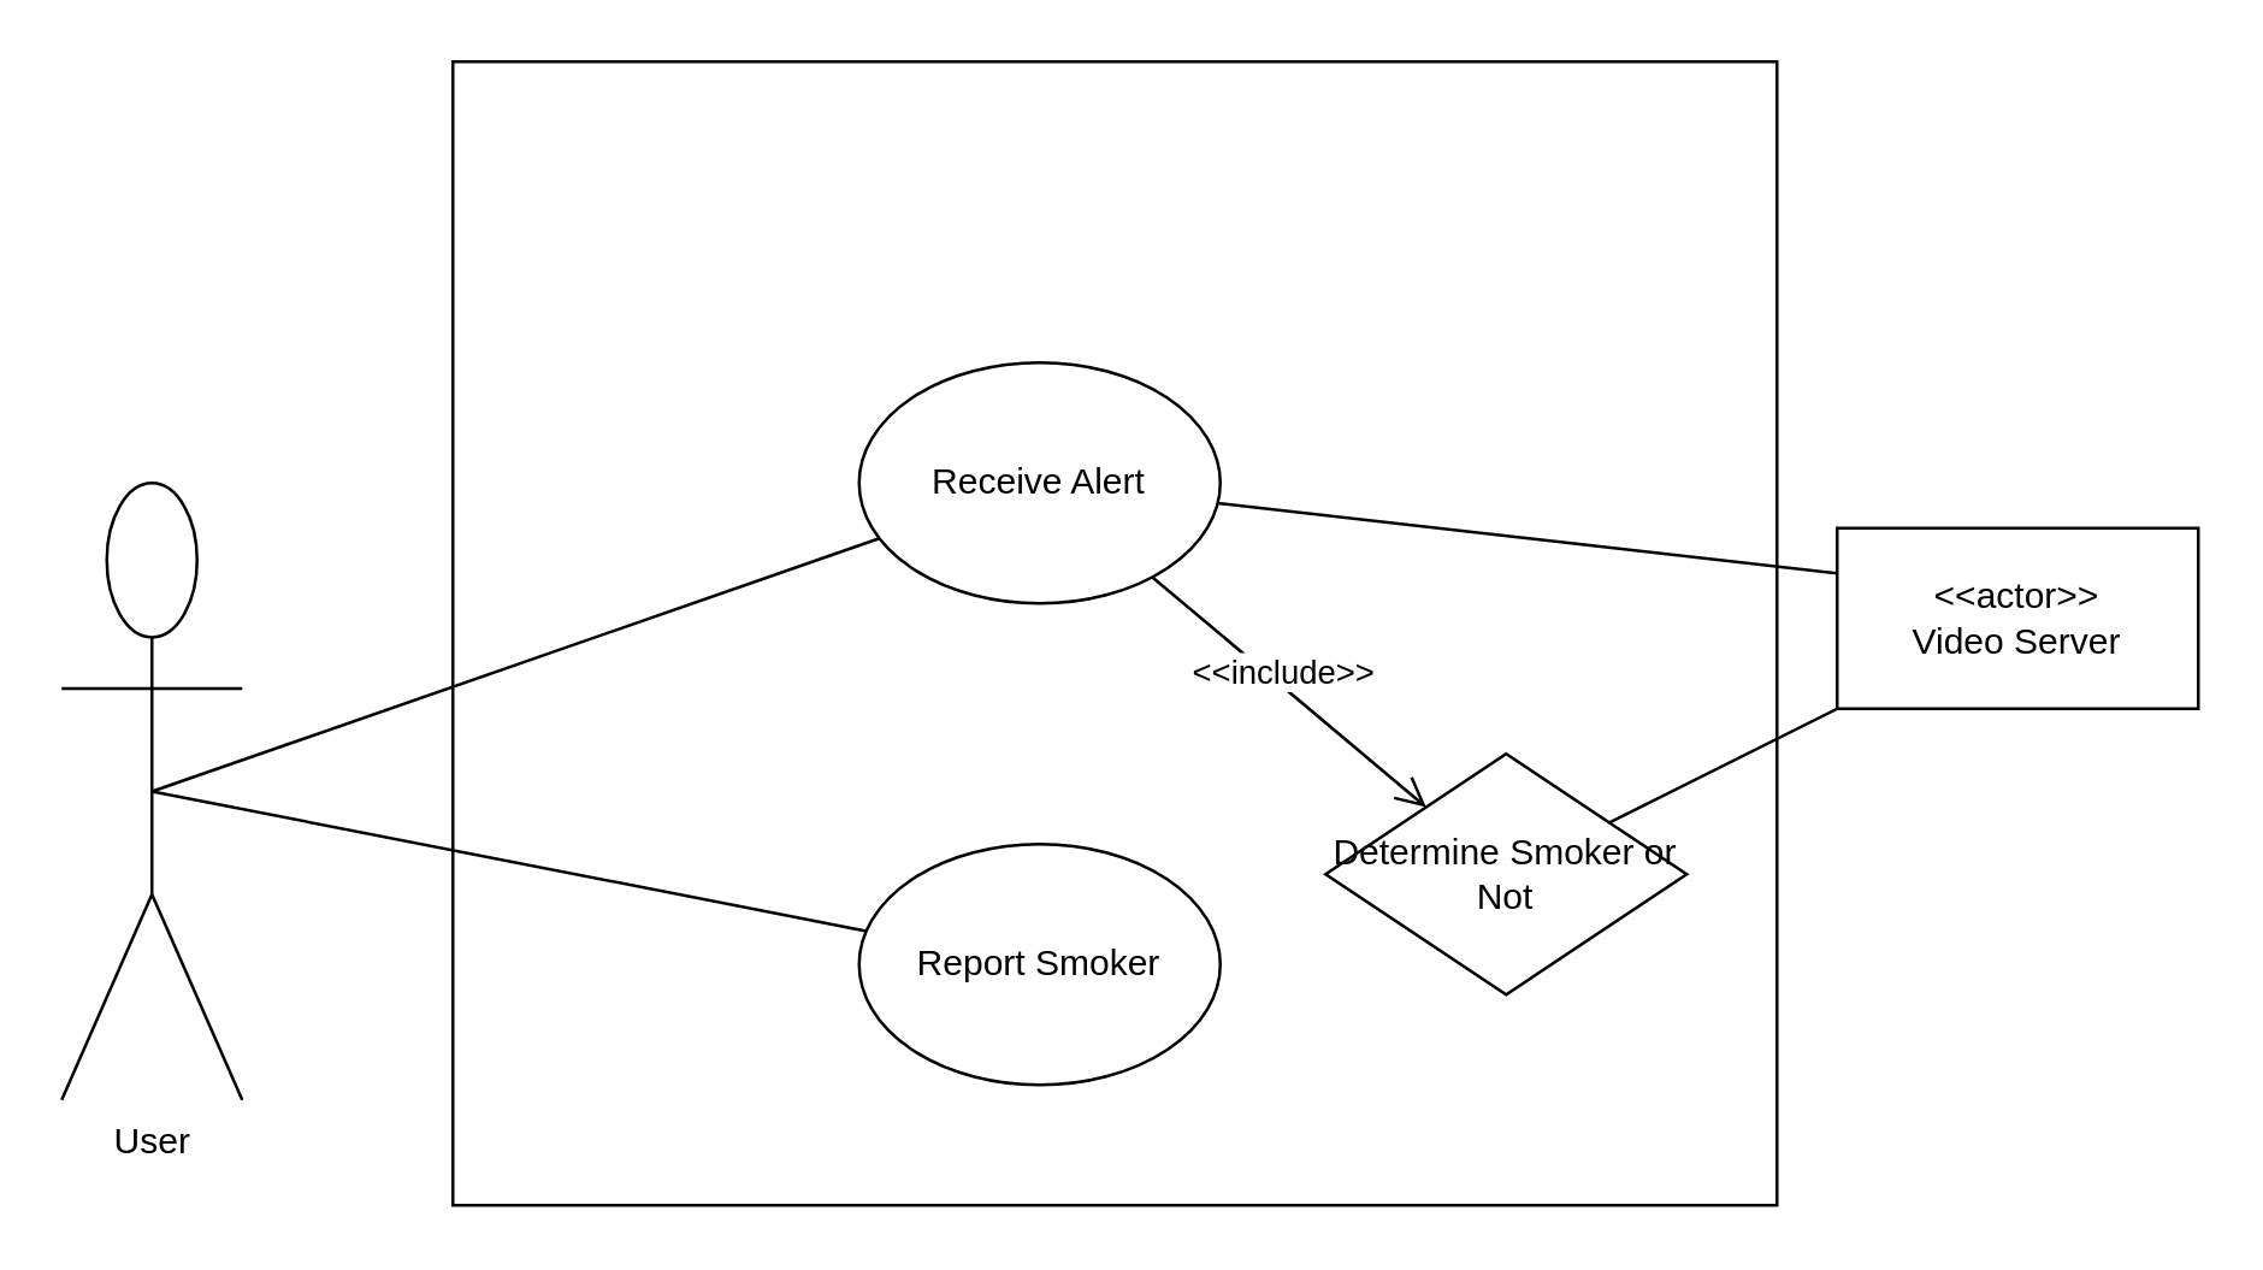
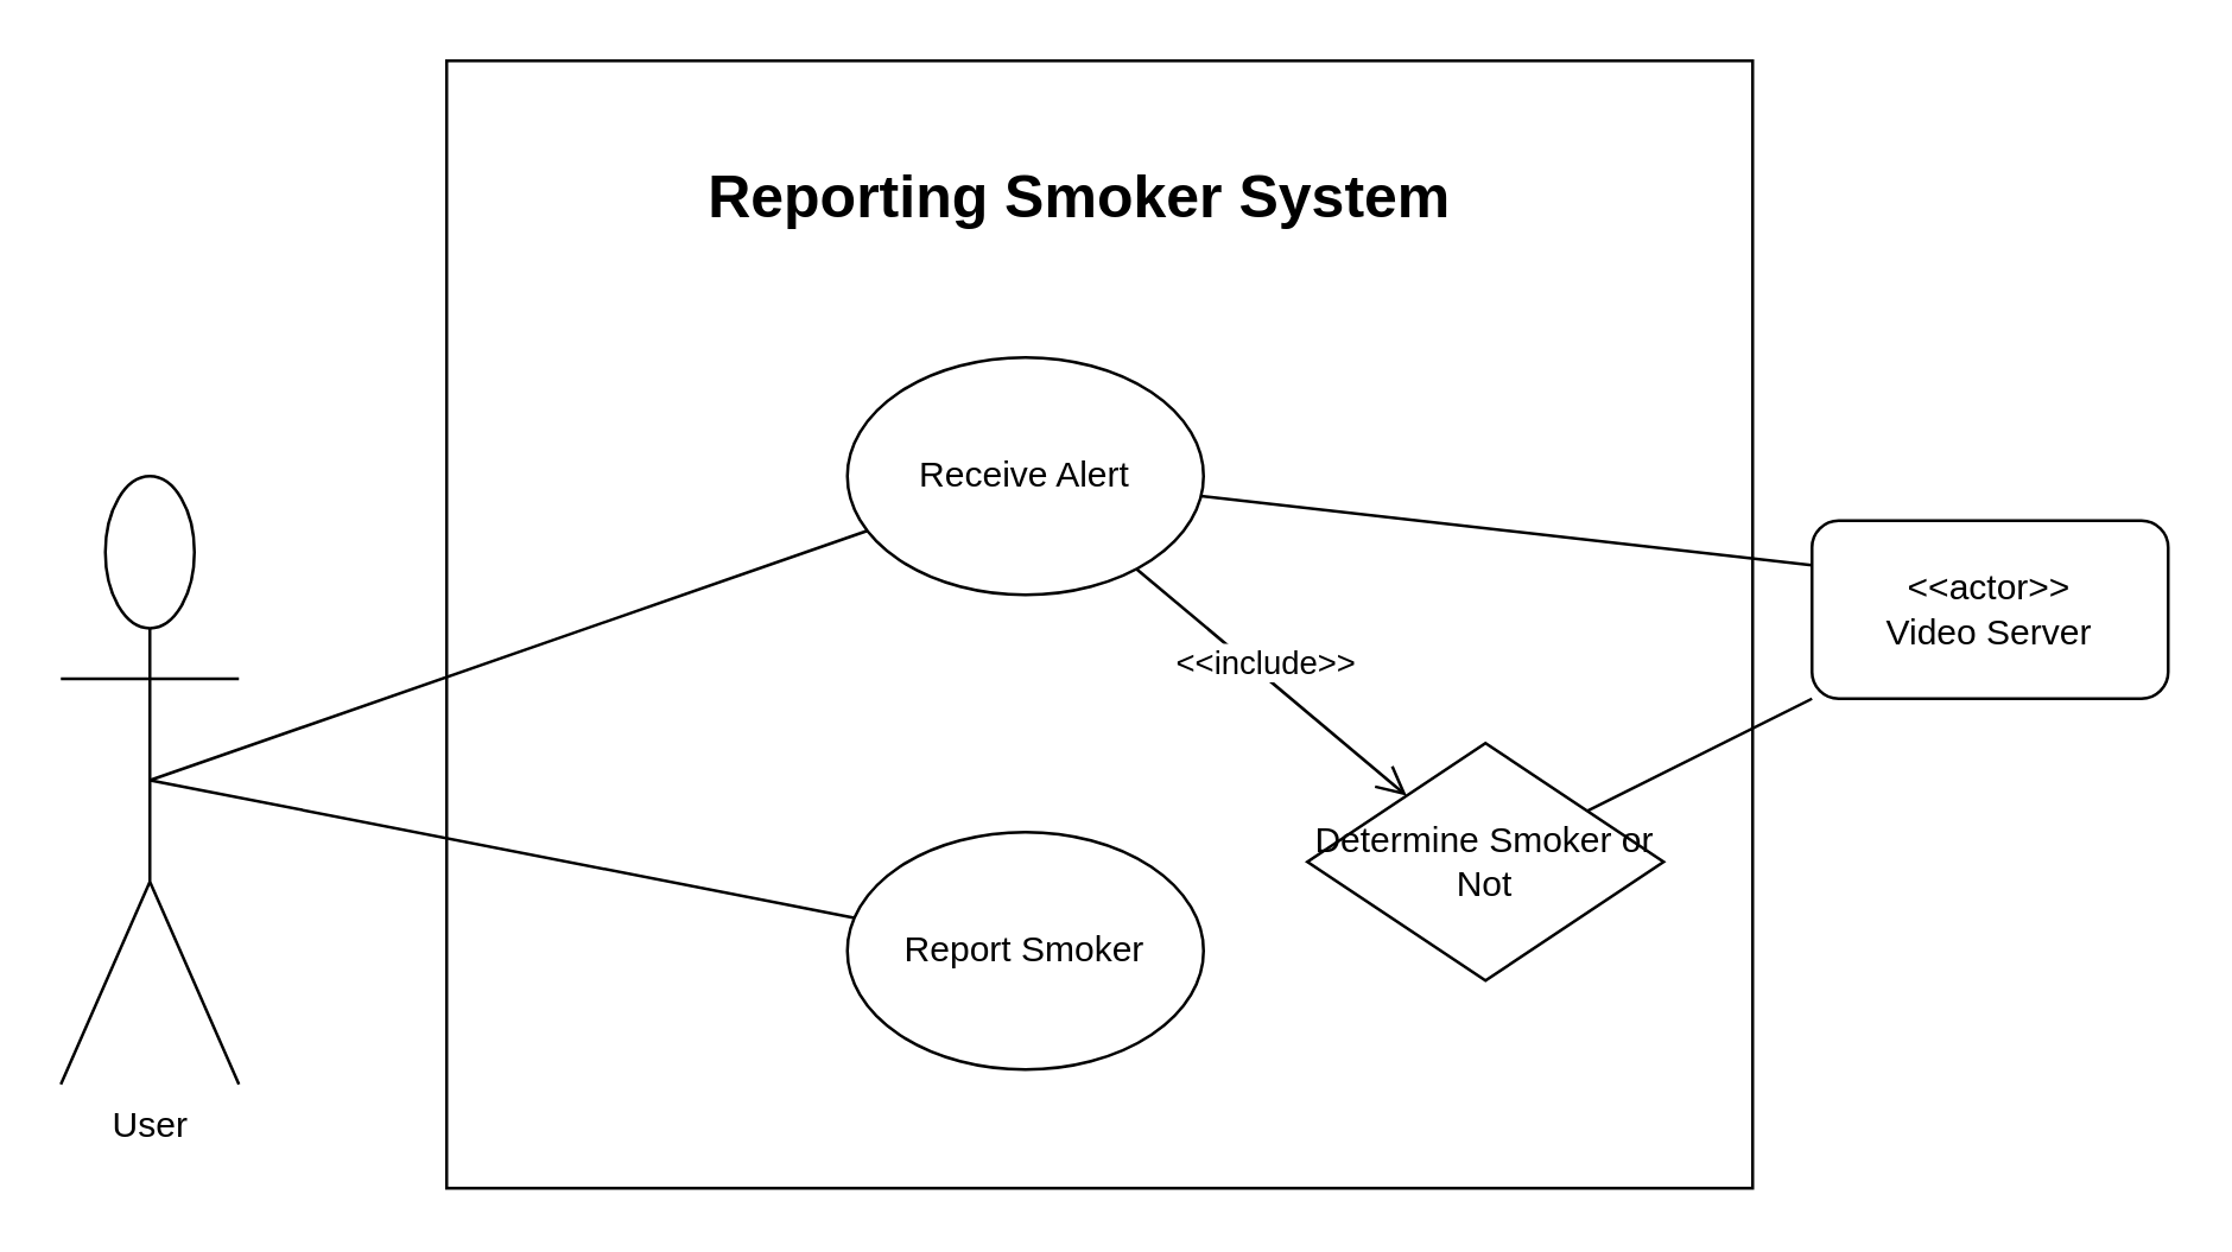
+ <mxCell id="4" value="&lt;b&gt;&lt;font style=&quot;font-size: 20px&quot;&gt;Reporting Smoker System&lt;/font&gt;&lt;/b&gt;" style="text;html=1;strokeColor=none;fillColor=none;align=center;verticalAlign=middle;whiteSpace=wrap;rounded=0;" vertex="1" parent="1"><mxGeometry x="157" y="30" width="413" height="70" as="geometry" /></mxCell>
- <mxCell id="5" value="&lt;div&gt;&amp;lt;&amp;lt;actor&amp;gt;&amp;gt;&lt;/div&gt;&lt;div&gt;Video Server&lt;br&gt;&lt;/div&gt;" style="rounded=0;whiteSpace=wrap;html=1;" vertex="1" parent="1"><mxGeometry x="610" y="175" width="120" height="60" as="geometry" /></mxCell>
+ <mxCell id="5" value="&lt;div&gt;&amp;lt;&amp;lt;actor&amp;gt;&amp;gt;&lt;/div&gt;&lt;div&gt;Video Server&lt;br&gt;&lt;/div&gt;" style="whiteSpace=wrap;html=1;rounded=1;" vertex="1" parent="1"><mxGeometry x="610" y="175" width="120" height="60" as="geometry" /></mxCell>
